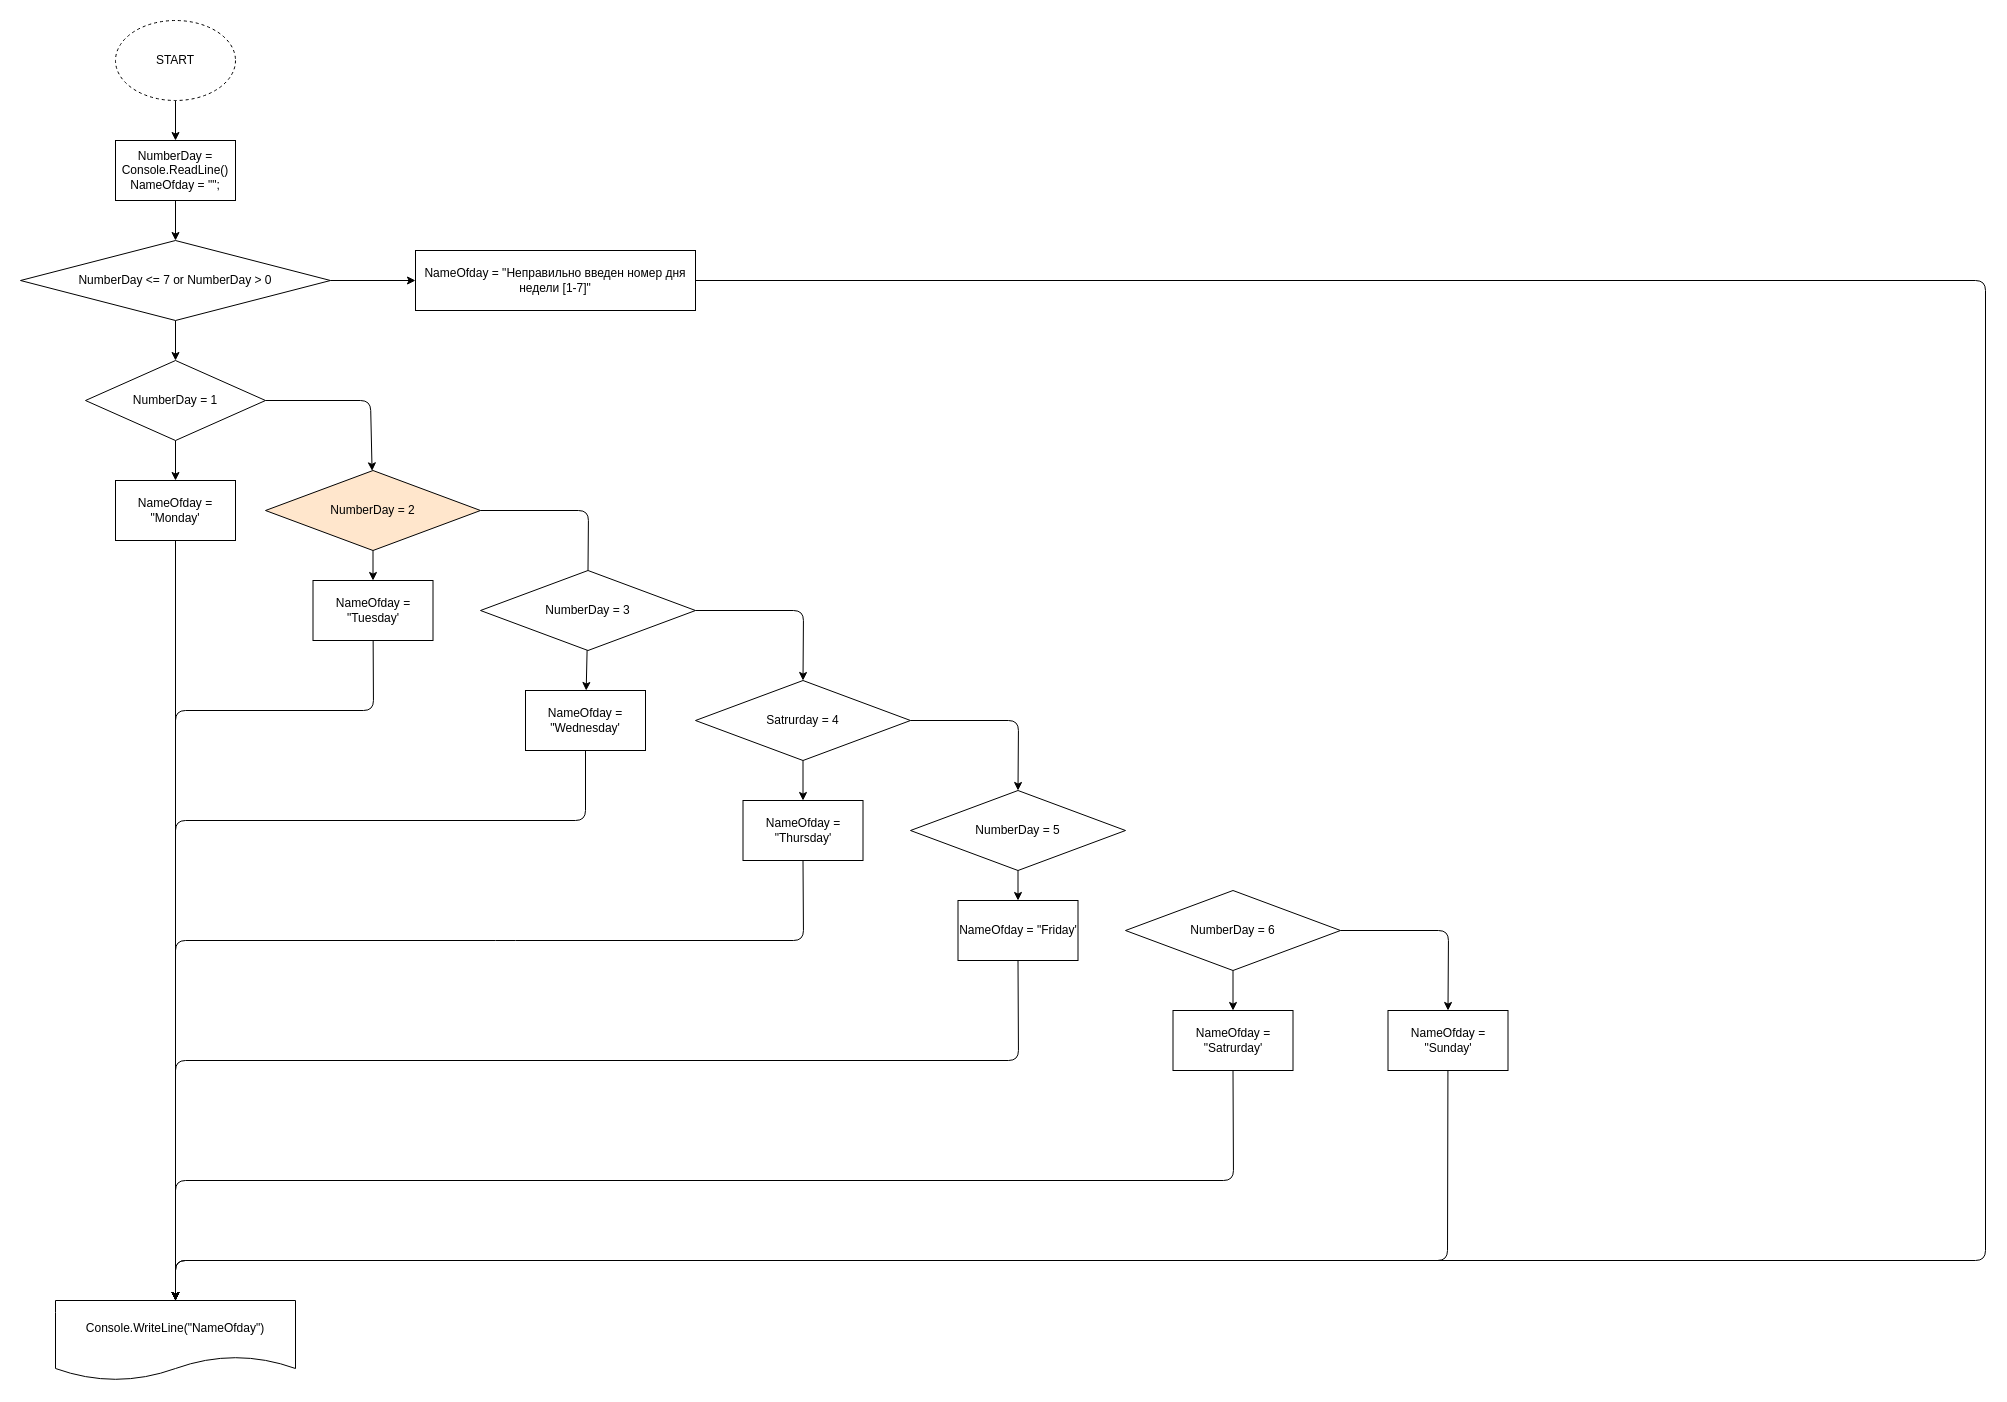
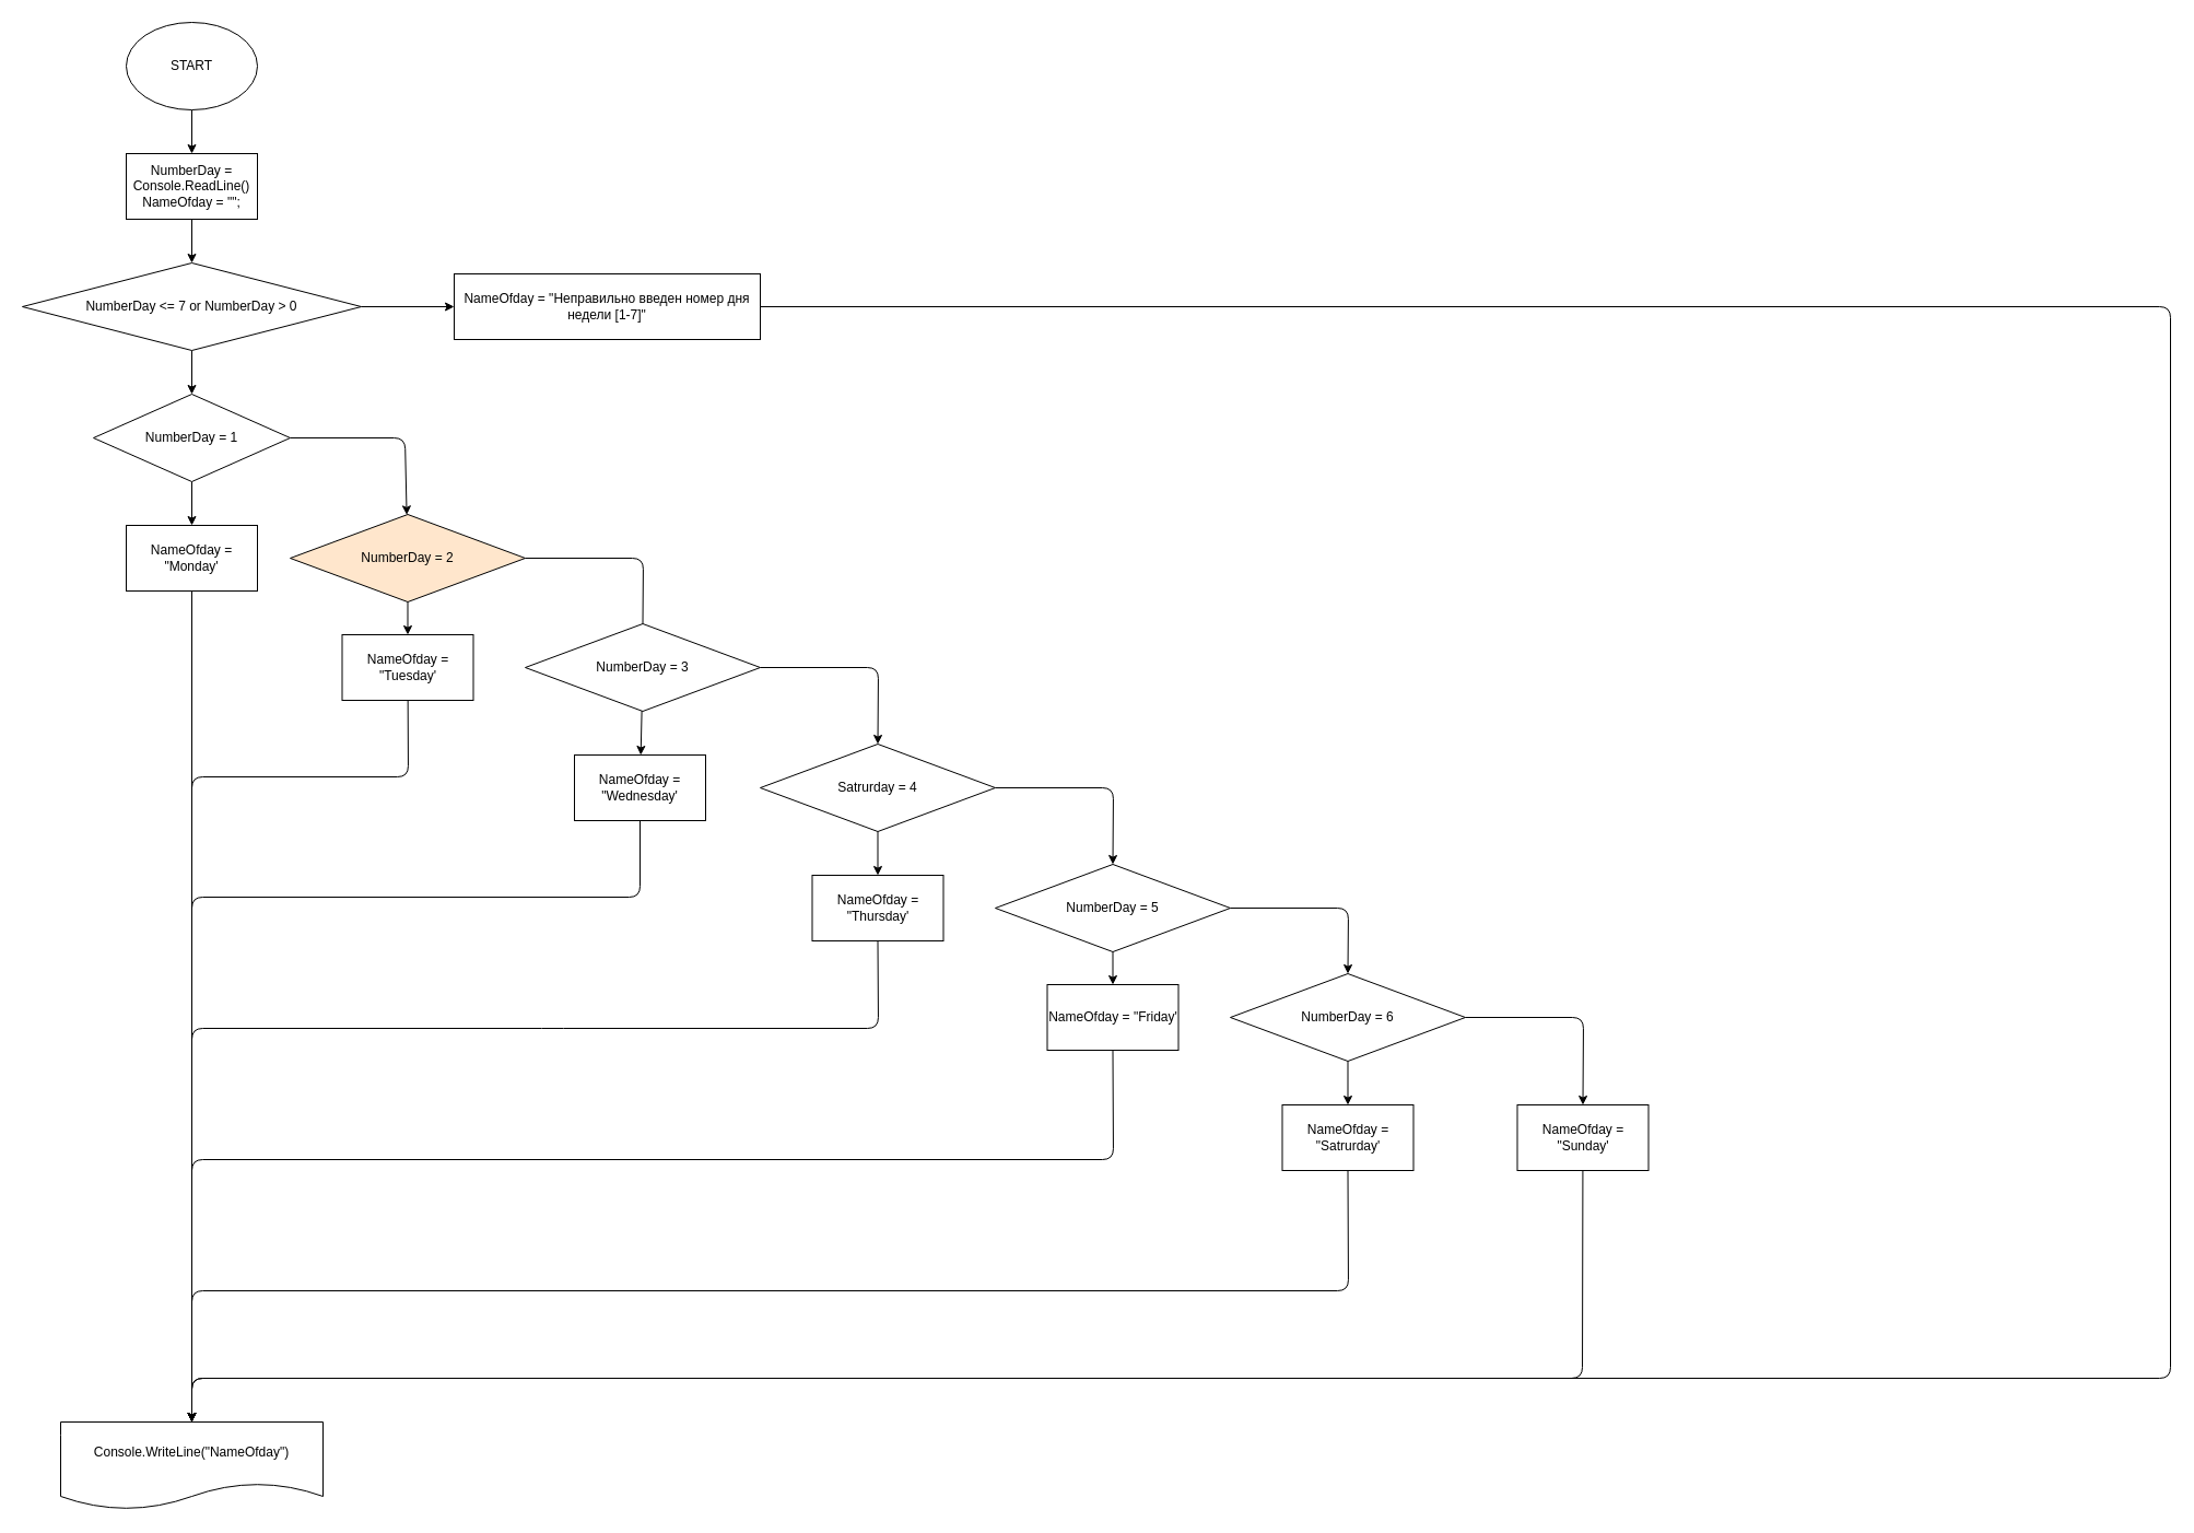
- <mxCell id="3" value="START" style="ellipse;whiteSpace=wrap;html=1;dashed=1;" vertex="1" parent="1"><mxGeometry x="115" y="20" width="120" height="80" as="geometry" /></mxCell>
+ <mxCell id="3" value="START" style="ellipse;whiteSpace=wrap;html=1;" vertex="1" parent="1"><mxGeometry x="115" y="20" width="120" height="80" as="geometry" /></mxCell>
+ <mxCell id="31" style="edgeStyle=none;html=1;entryX=0.5;entryY=0;entryDx=0;entryDy=0;" edge="1" parent="1" source="32" target="37"><mxGeometry relative="1" as="geometry"><Array as="points"><mxPoint x="1233" y="830" /></Array></mxGeometry></mxCell>
